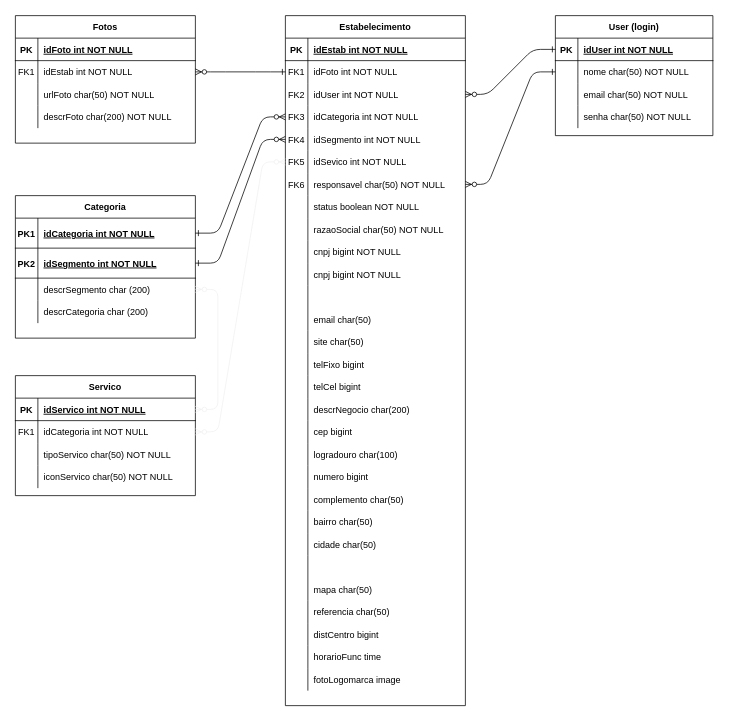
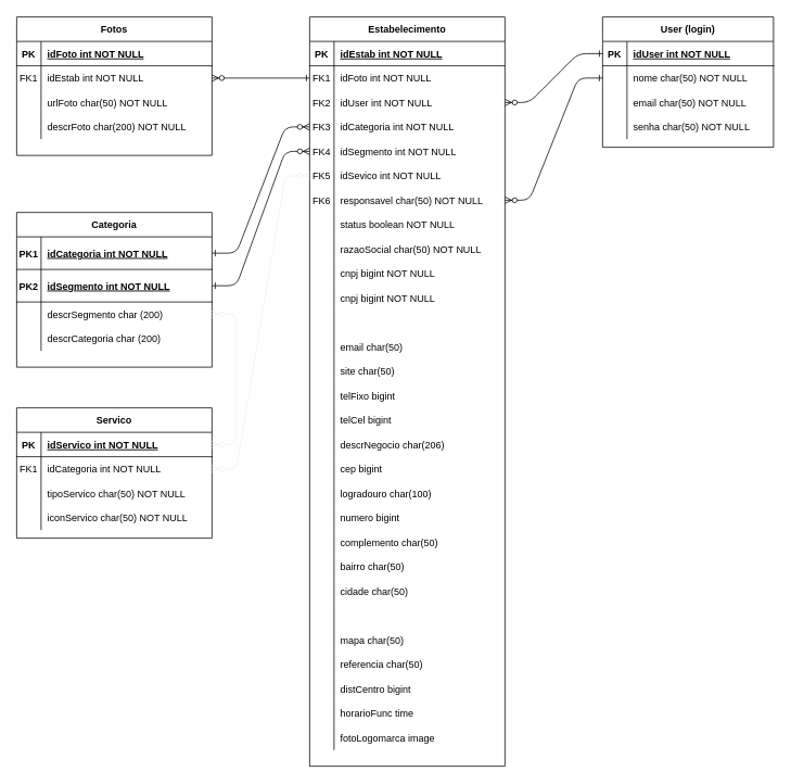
- <mxCell id="54" value="descrNegocio char(200)" style="shape=partialRectangle;overflow=hidden;connectable=0;fillColor=none;top=0;left=0;bottom=0;right=0;align=left;spacingLeft=6;" vertex="1" parent="52"><mxGeometry x="30" width="210" height="30" as="geometry" /></mxCell>
+ <mxCell id="54" value="descrNegocio char(206)" style="shape=partialRectangle;overflow=hidden;connectable=0;fillColor=none;top=0;left=0;bottom=0;right=0;align=left;spacingLeft=6;" vertex="1" parent="52"><mxGeometry x="30" width="210" height="30" as="geometry" /></mxCell>
